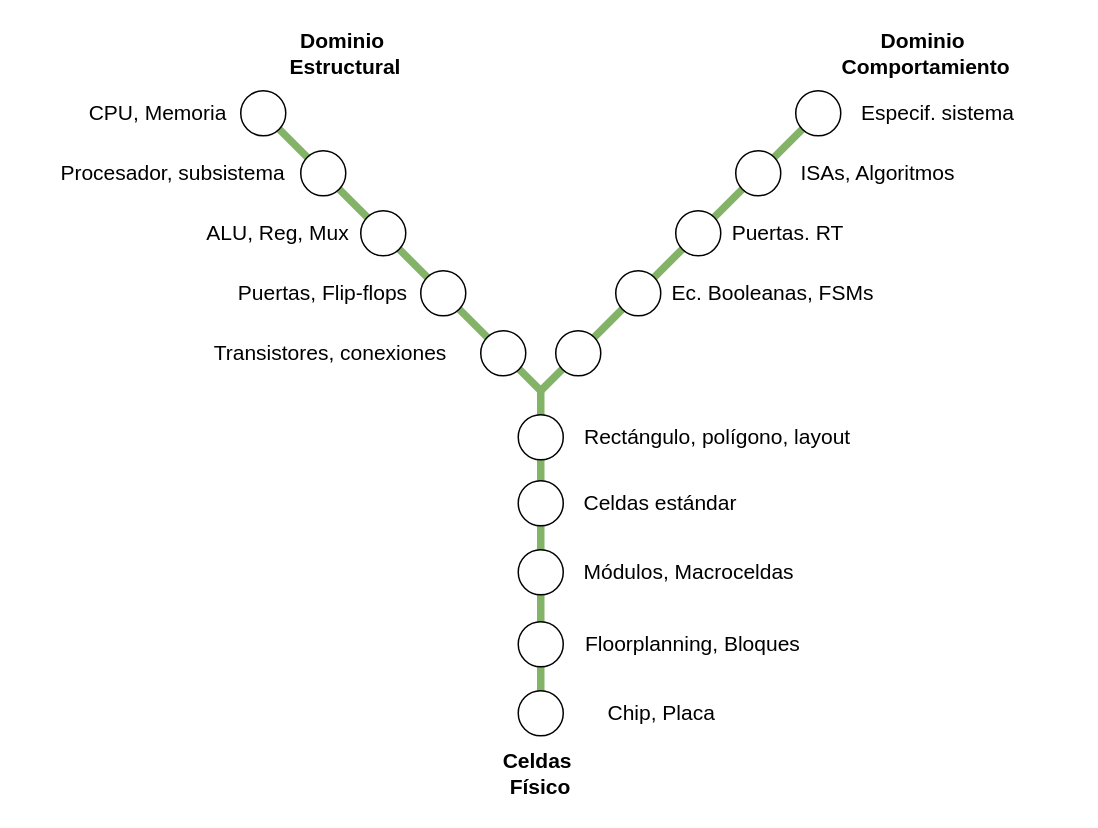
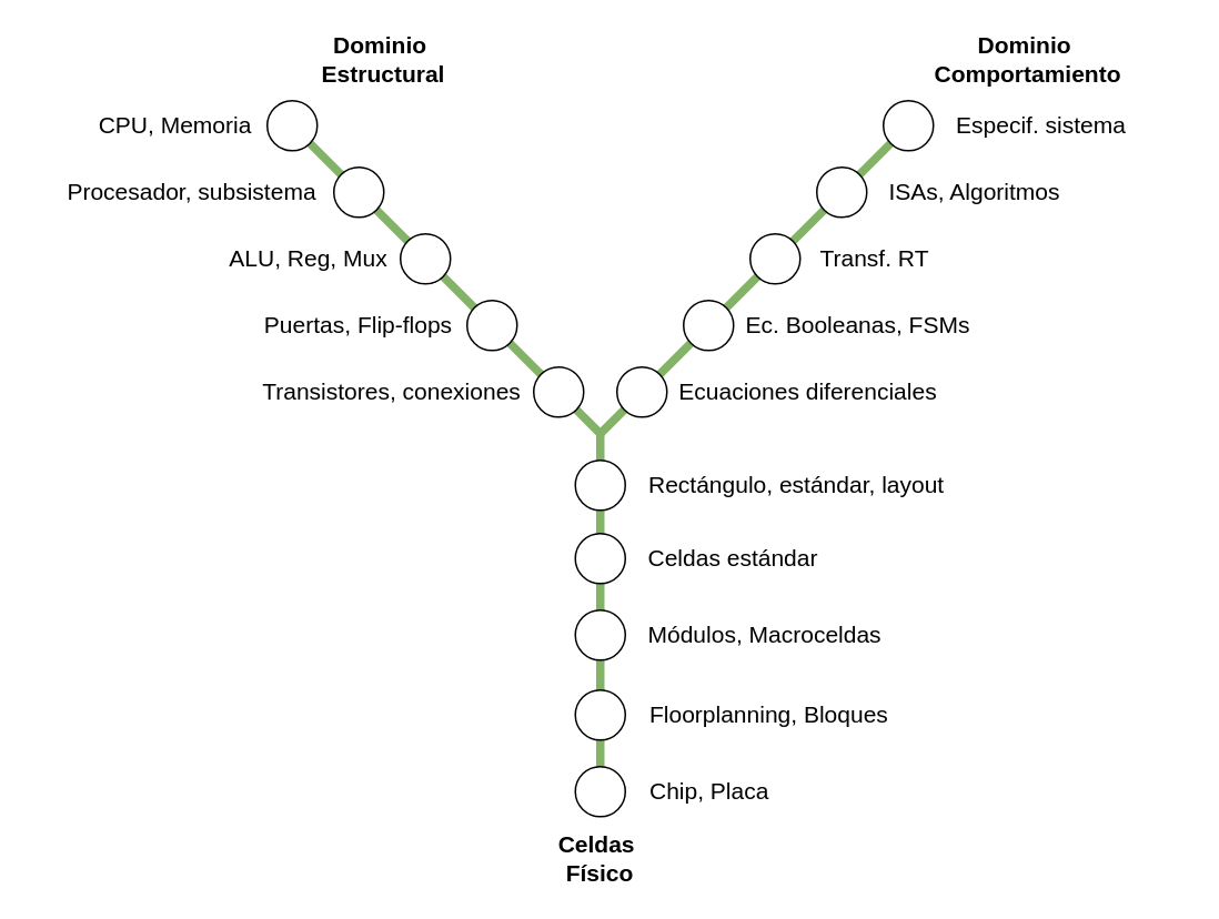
- <mxCell id="25" value="Puertas. RT" style="text;html=1;strokeColor=none;fillColor=none;align=center;verticalAlign=middle;whiteSpace=wrap;rounded=0;hachureGap=4;pointerEvents=0;fontSize=14;" vertex="1" parent="1"><mxGeometry x="440" y="145" width="170" height="20" as="geometry" /></mxCell>
+ <mxCell id="25" value="Transf. RT" style="text;html=1;strokeColor=none;fillColor=none;align=center;verticalAlign=middle;whiteSpace=wrap;rounded=0;hachureGap=4;pointerEvents=0;fontSize=14;" vertex="1" parent="1"><mxGeometry x="440" y="145" width="170" height="20" as="geometry" /></mxCell>
- <mxCell id="32" value="Transistores, conexiones" style="text;html=1;strokeColor=none;fillColor=none;align=center;verticalAlign=middle;whiteSpace=wrap;rounded=0;hachureGap=4;pointerEvents=0;fontSize=14;" vertex="1" parent="1"><mxGeometry x="135" y="225" width="170" height="20" as="geometry" /></mxCell>
+ <mxCell id="32" value="Transistores, conexiones" style="text;html=1;strokeColor=none;fillColor=none;align=center;verticalAlign=middle;whiteSpace=wrap;rounded=0;hachureGap=4;pointerEvents=0;fontSize=14;" vertex="1" parent="1"><mxGeometry x="150" y="225" width="170" height="20" as="geometry" /></mxCell>
+ <mxCell id="27" value="Ecuaciones diferenciales" style="text;html=1;strokeColor=none;fillColor=none;align=center;verticalAlign=middle;whiteSpace=wrap;rounded=0;hachureGap=4;pointerEvents=0;fontSize=14;" vertex="1" parent="1"><mxGeometry x="400" y="225" width="170" height="20" as="geometry" /></mxCell>
- <mxCell id="33" value="&lt;div&gt;Rectángulo, polígono, layout&amp;nbsp;&lt;/div&gt;" style="text;html=1;strokeColor=none;fillColor=none;align=center;verticalAlign=middle;whiteSpace=wrap;rounded=0;hachureGap=4;pointerEvents=0;fontSize=14;" vertex="1" parent="1"><mxGeometry x="380" y="281" width="200" height="20" as="geometry" /></mxCell>
+ <mxCell id="33" value="&lt;div&gt;Rectángulo, estándar, layout&amp;nbsp;&lt;/div&gt;" style="text;html=1;strokeColor=none;fillColor=none;align=center;verticalAlign=middle;whiteSpace=wrap;rounded=0;hachureGap=4;pointerEvents=0;fontSize=14;" vertex="1" parent="1"><mxGeometry x="380" y="281" width="200" height="20" as="geometry" /></mxCell>
- <mxCell id="37" value="Chip, Placa" style="text;whiteSpace=wrap;html=1;fontSize=14;" vertex="1" parent="1"><mxGeometry x="403" y="460" width="100" height="30" as="geometry" /></mxCell>
+ <mxCell id="37" value="Chip, Placa" style="text;whiteSpace=wrap;html=1;fontSize=14;" vertex="1" parent="1"><mxGeometry x="388" y="460" width="100" height="30" as="geometry" /></mxCell>
